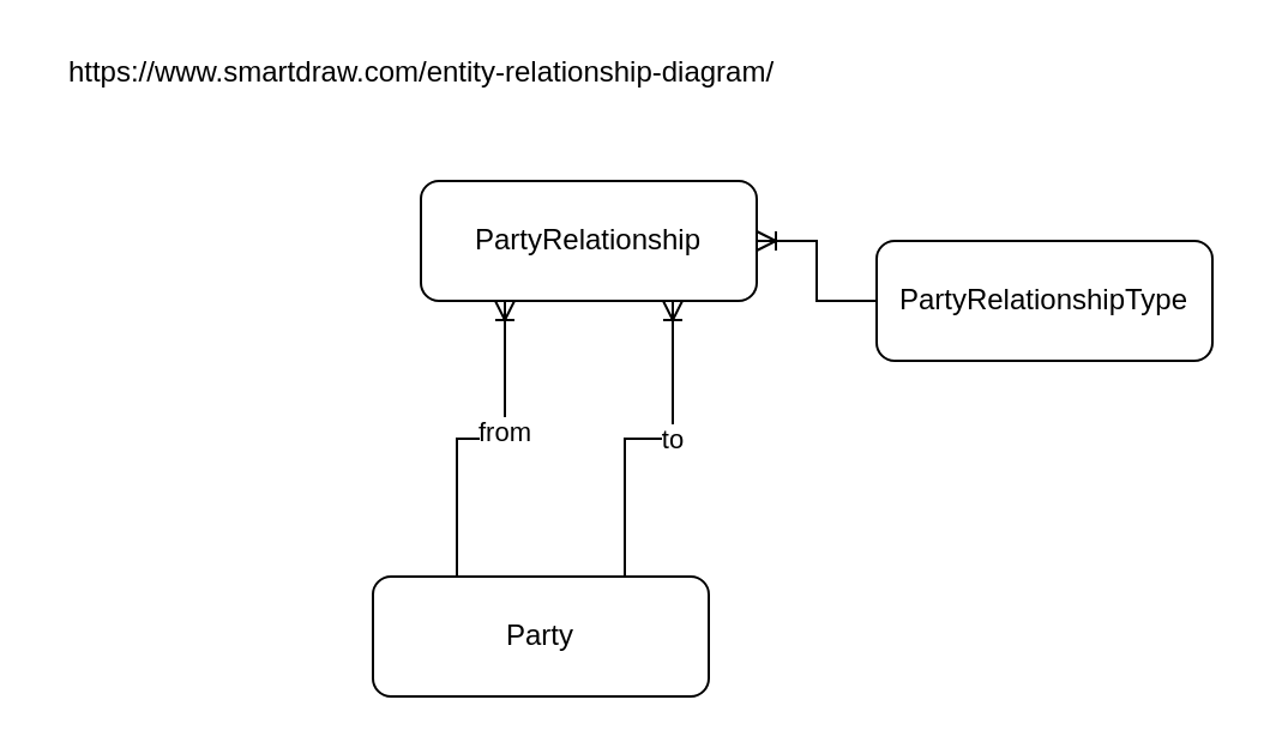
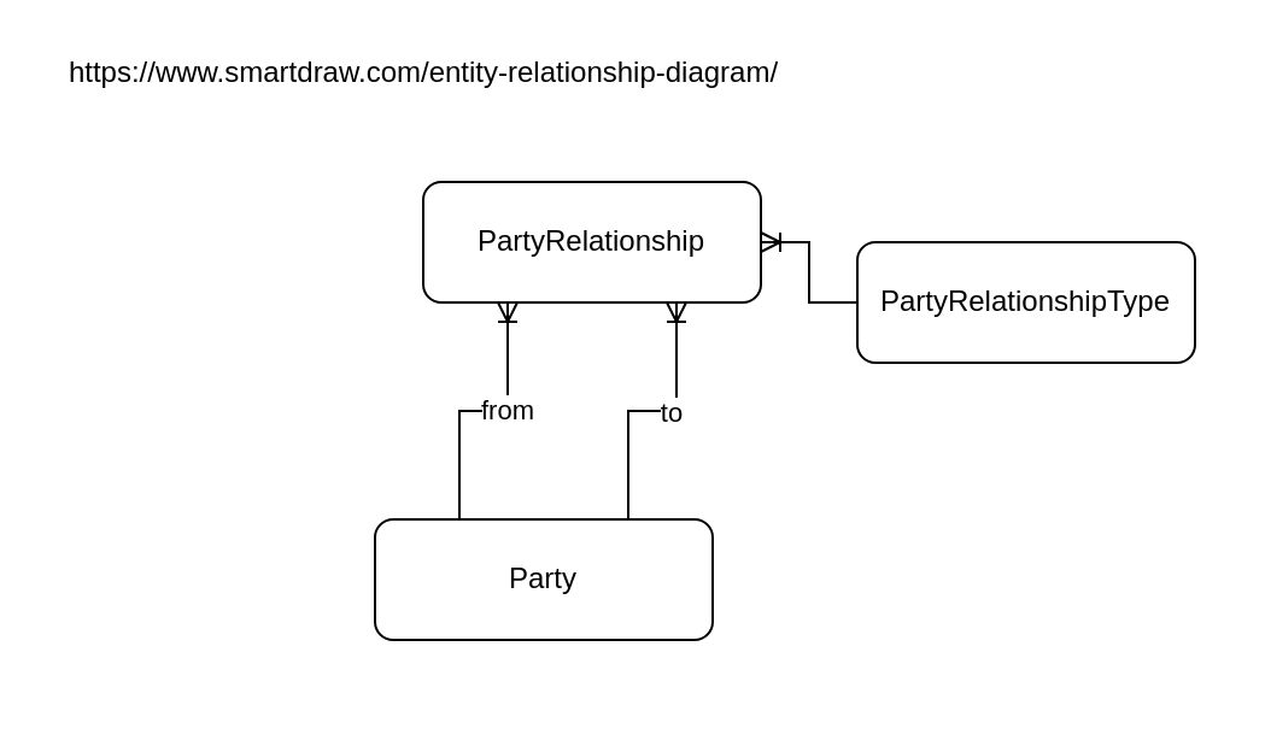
- <mxCell id="9" value="PartyRelationshipType" style="rounded=1;whiteSpace=wrap;html=1;" vertex="1" parent="1"><mxGeometry x="365" y="100" width="140" height="50" as="geometry" /></mxCell>
+ <mxCell id="9" value="PartyRelationshipType" style="rounded=1;whiteSpace=wrap;html=1;" vertex="1" parent="1"><mxGeometry x="355" y="100" width="140" height="50" as="geometry" /></mxCell>
- <mxCell id="2" value="Party" style="rounded=1;whiteSpace=wrap;html=1;" vertex="1" parent="1"><mxGeometry x="155" y="240" width="140" height="50" as="geometry" /></mxCell>
+ <mxCell id="2" value="Party" style="rounded=1;whiteSpace=wrap;html=1;" vertex="1" parent="1"><mxGeometry x="155" y="215" width="140" height="50" as="geometry" /></mxCell>
